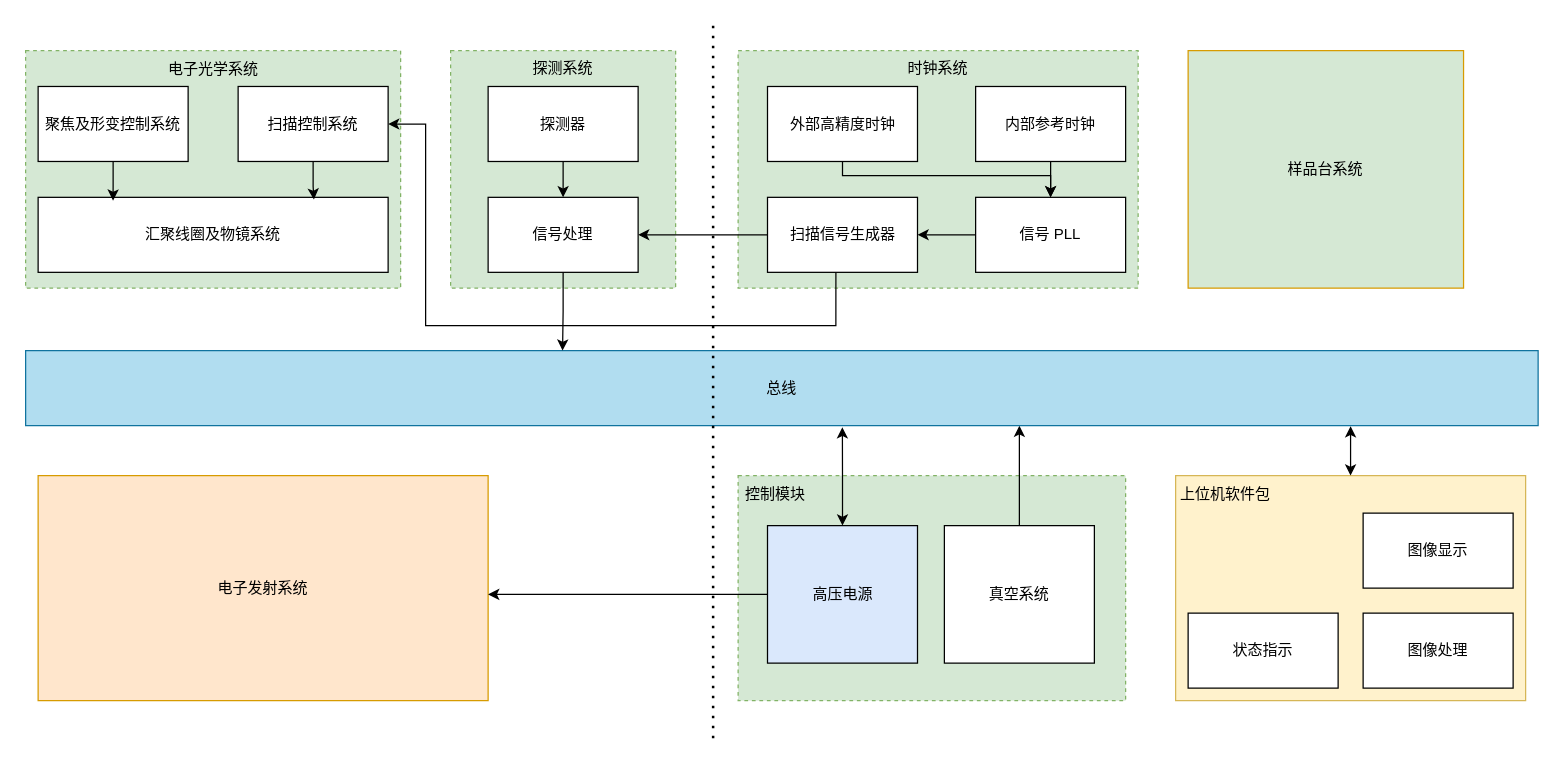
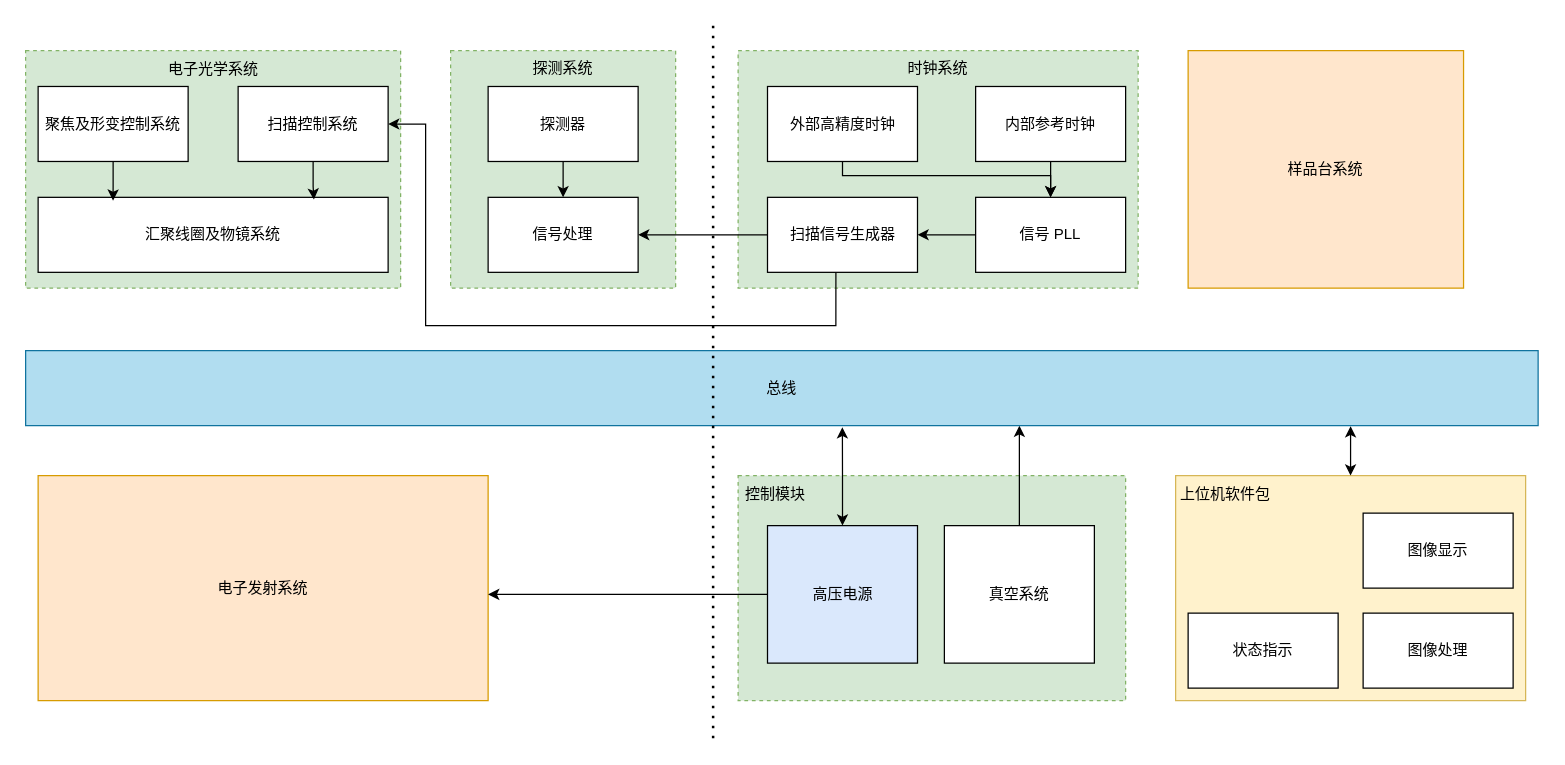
- <mxCell id="12" value="样品台系统&lt;br&gt;" style="rounded=0;whiteSpace=wrap;html=1;fillColor=#d5e8d4;strokeColor=#d79b00;" vertex="1" parent="1"><mxGeometry x="950" y="40" width="220.34" height="190" as="geometry" /></mxCell>
+ <mxCell id="12" value="样品台系统&lt;br&gt;" style="rounded=0;whiteSpace=wrap;html=1;fillColor=#ffe6cc;strokeColor=#d79b00;" vertex="1" parent="1"><mxGeometry x="950" y="40" width="220.34" height="190" as="geometry" /></mxCell>
- <mxCell id="41" style="edgeStyle=orthogonalEdgeStyle;rounded=0;orthogonalLoop=1;jettySize=auto;html=1;entryX=0.355;entryY=0;entryDx=0;entryDy=0;entryPerimeter=0;" edge="1" parent="1" source="22" target="7"><mxGeometry relative="1" as="geometry" /></mxCell>
